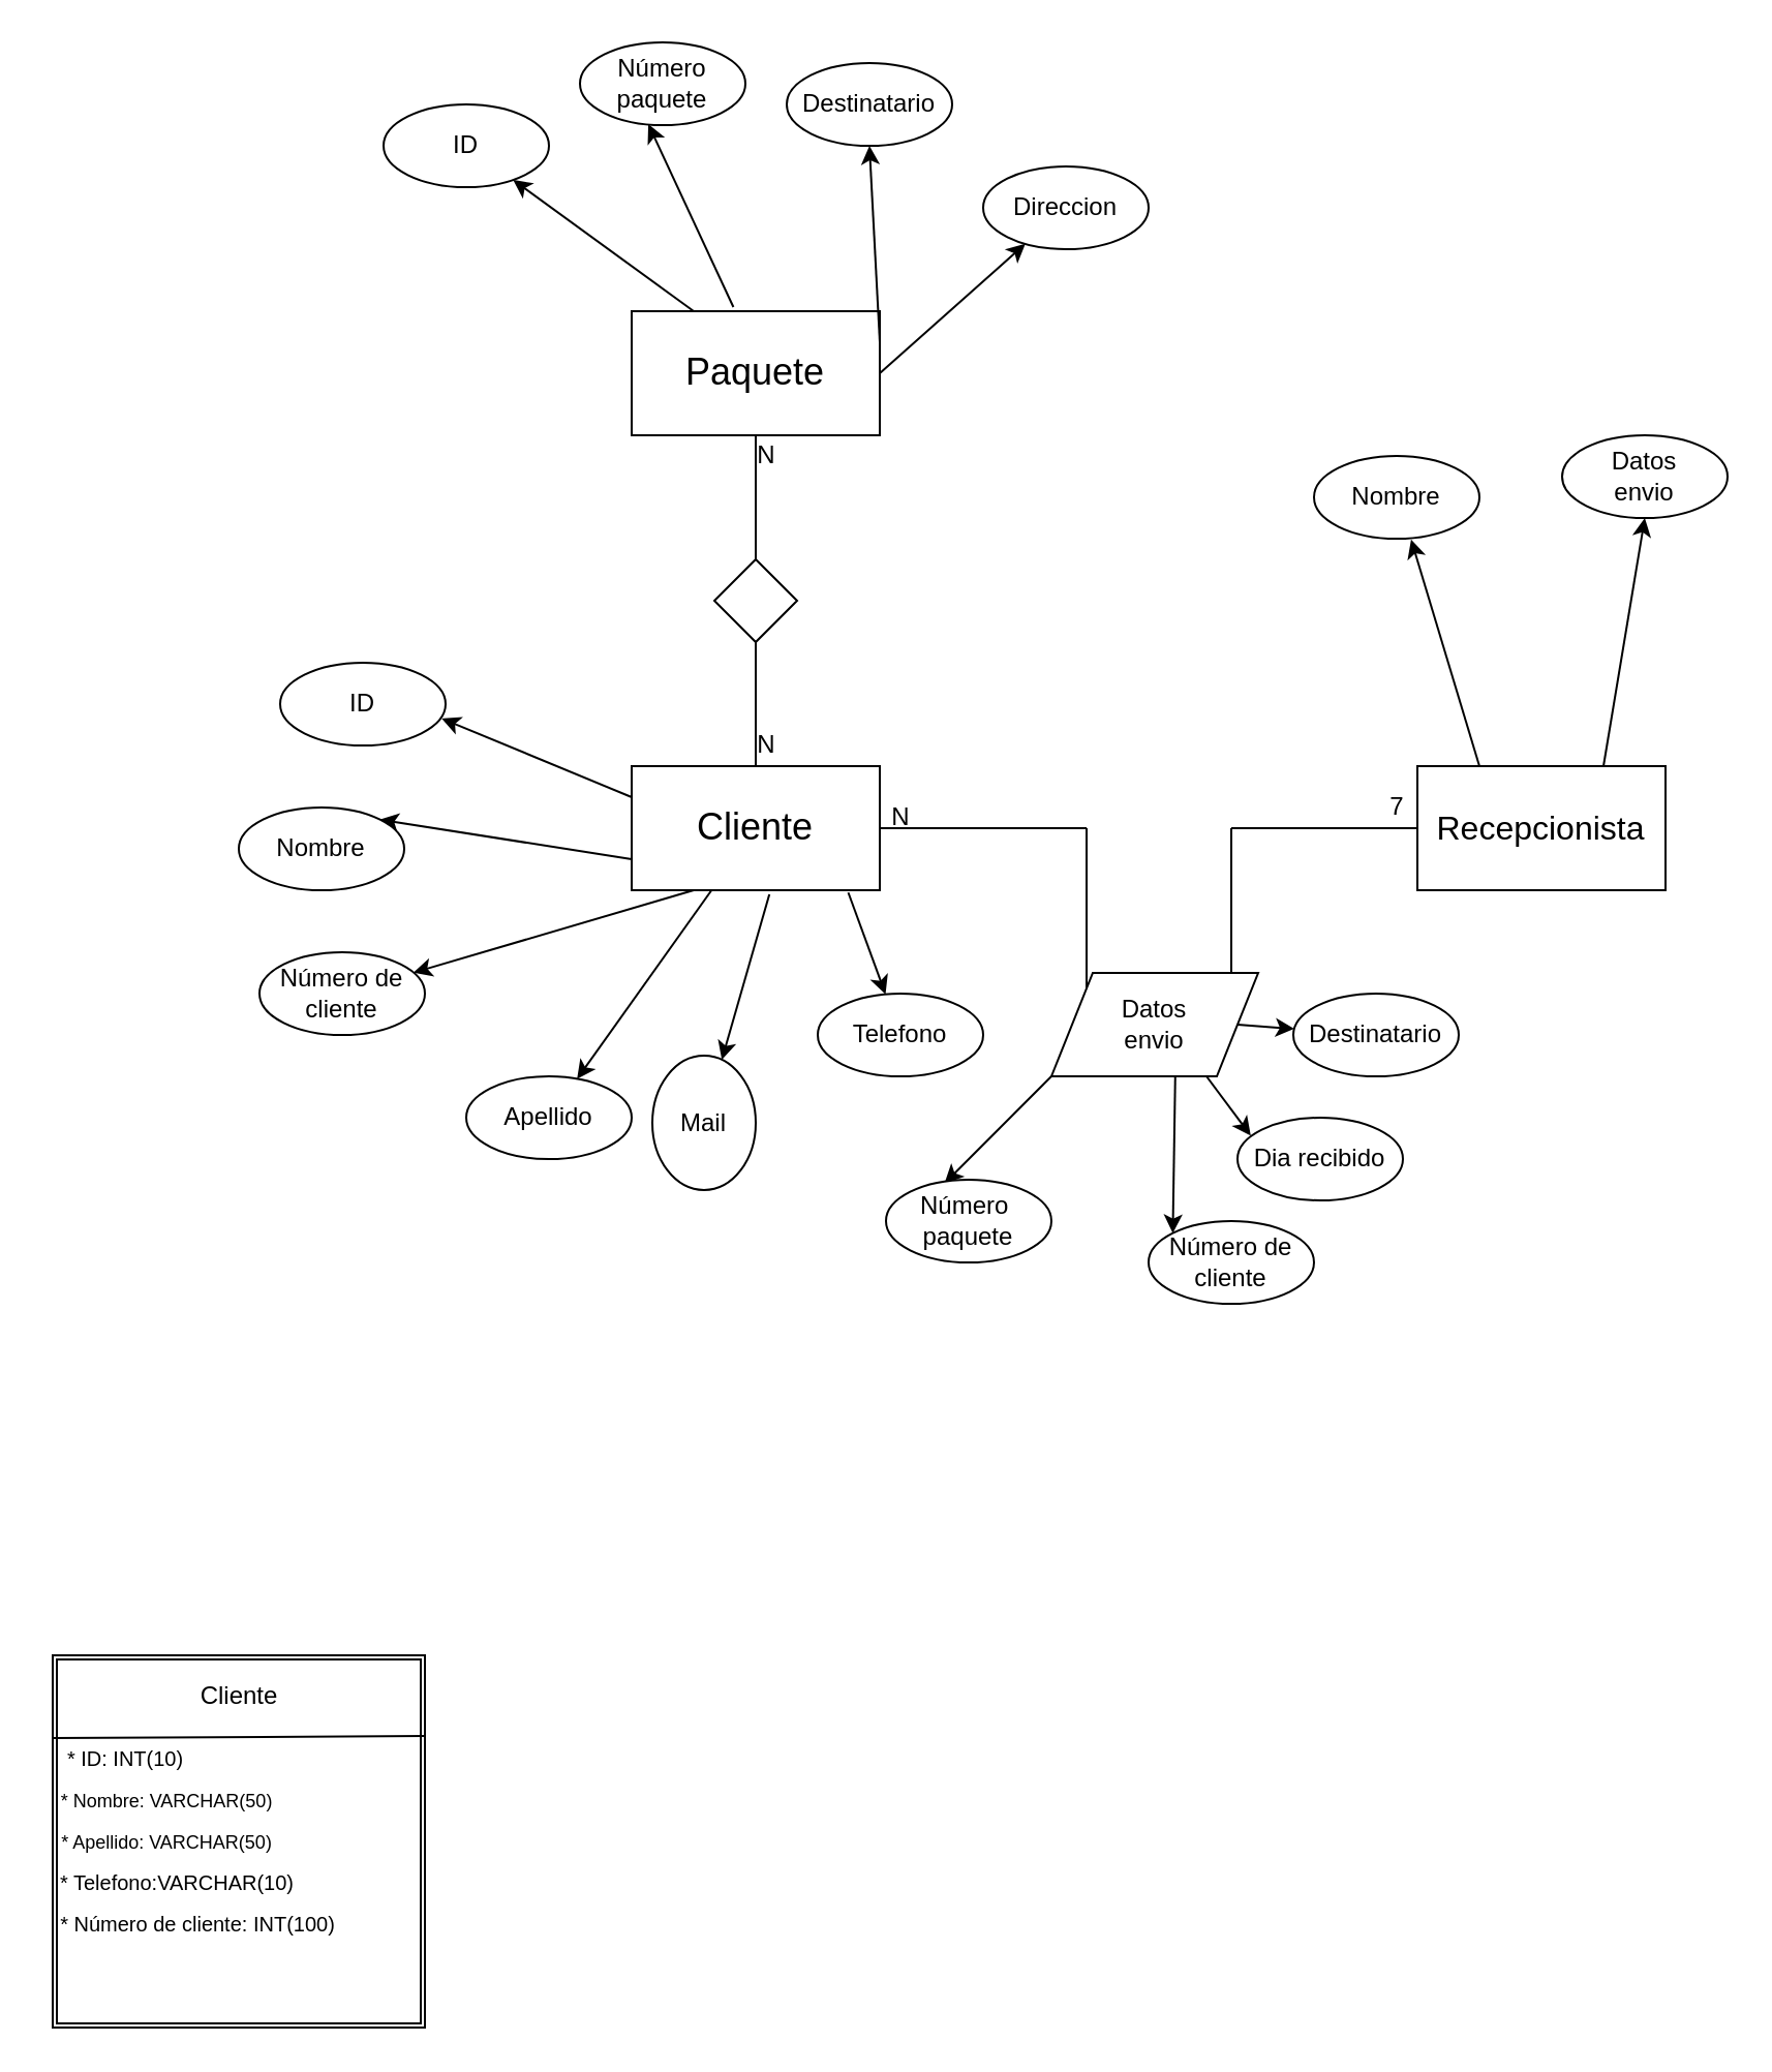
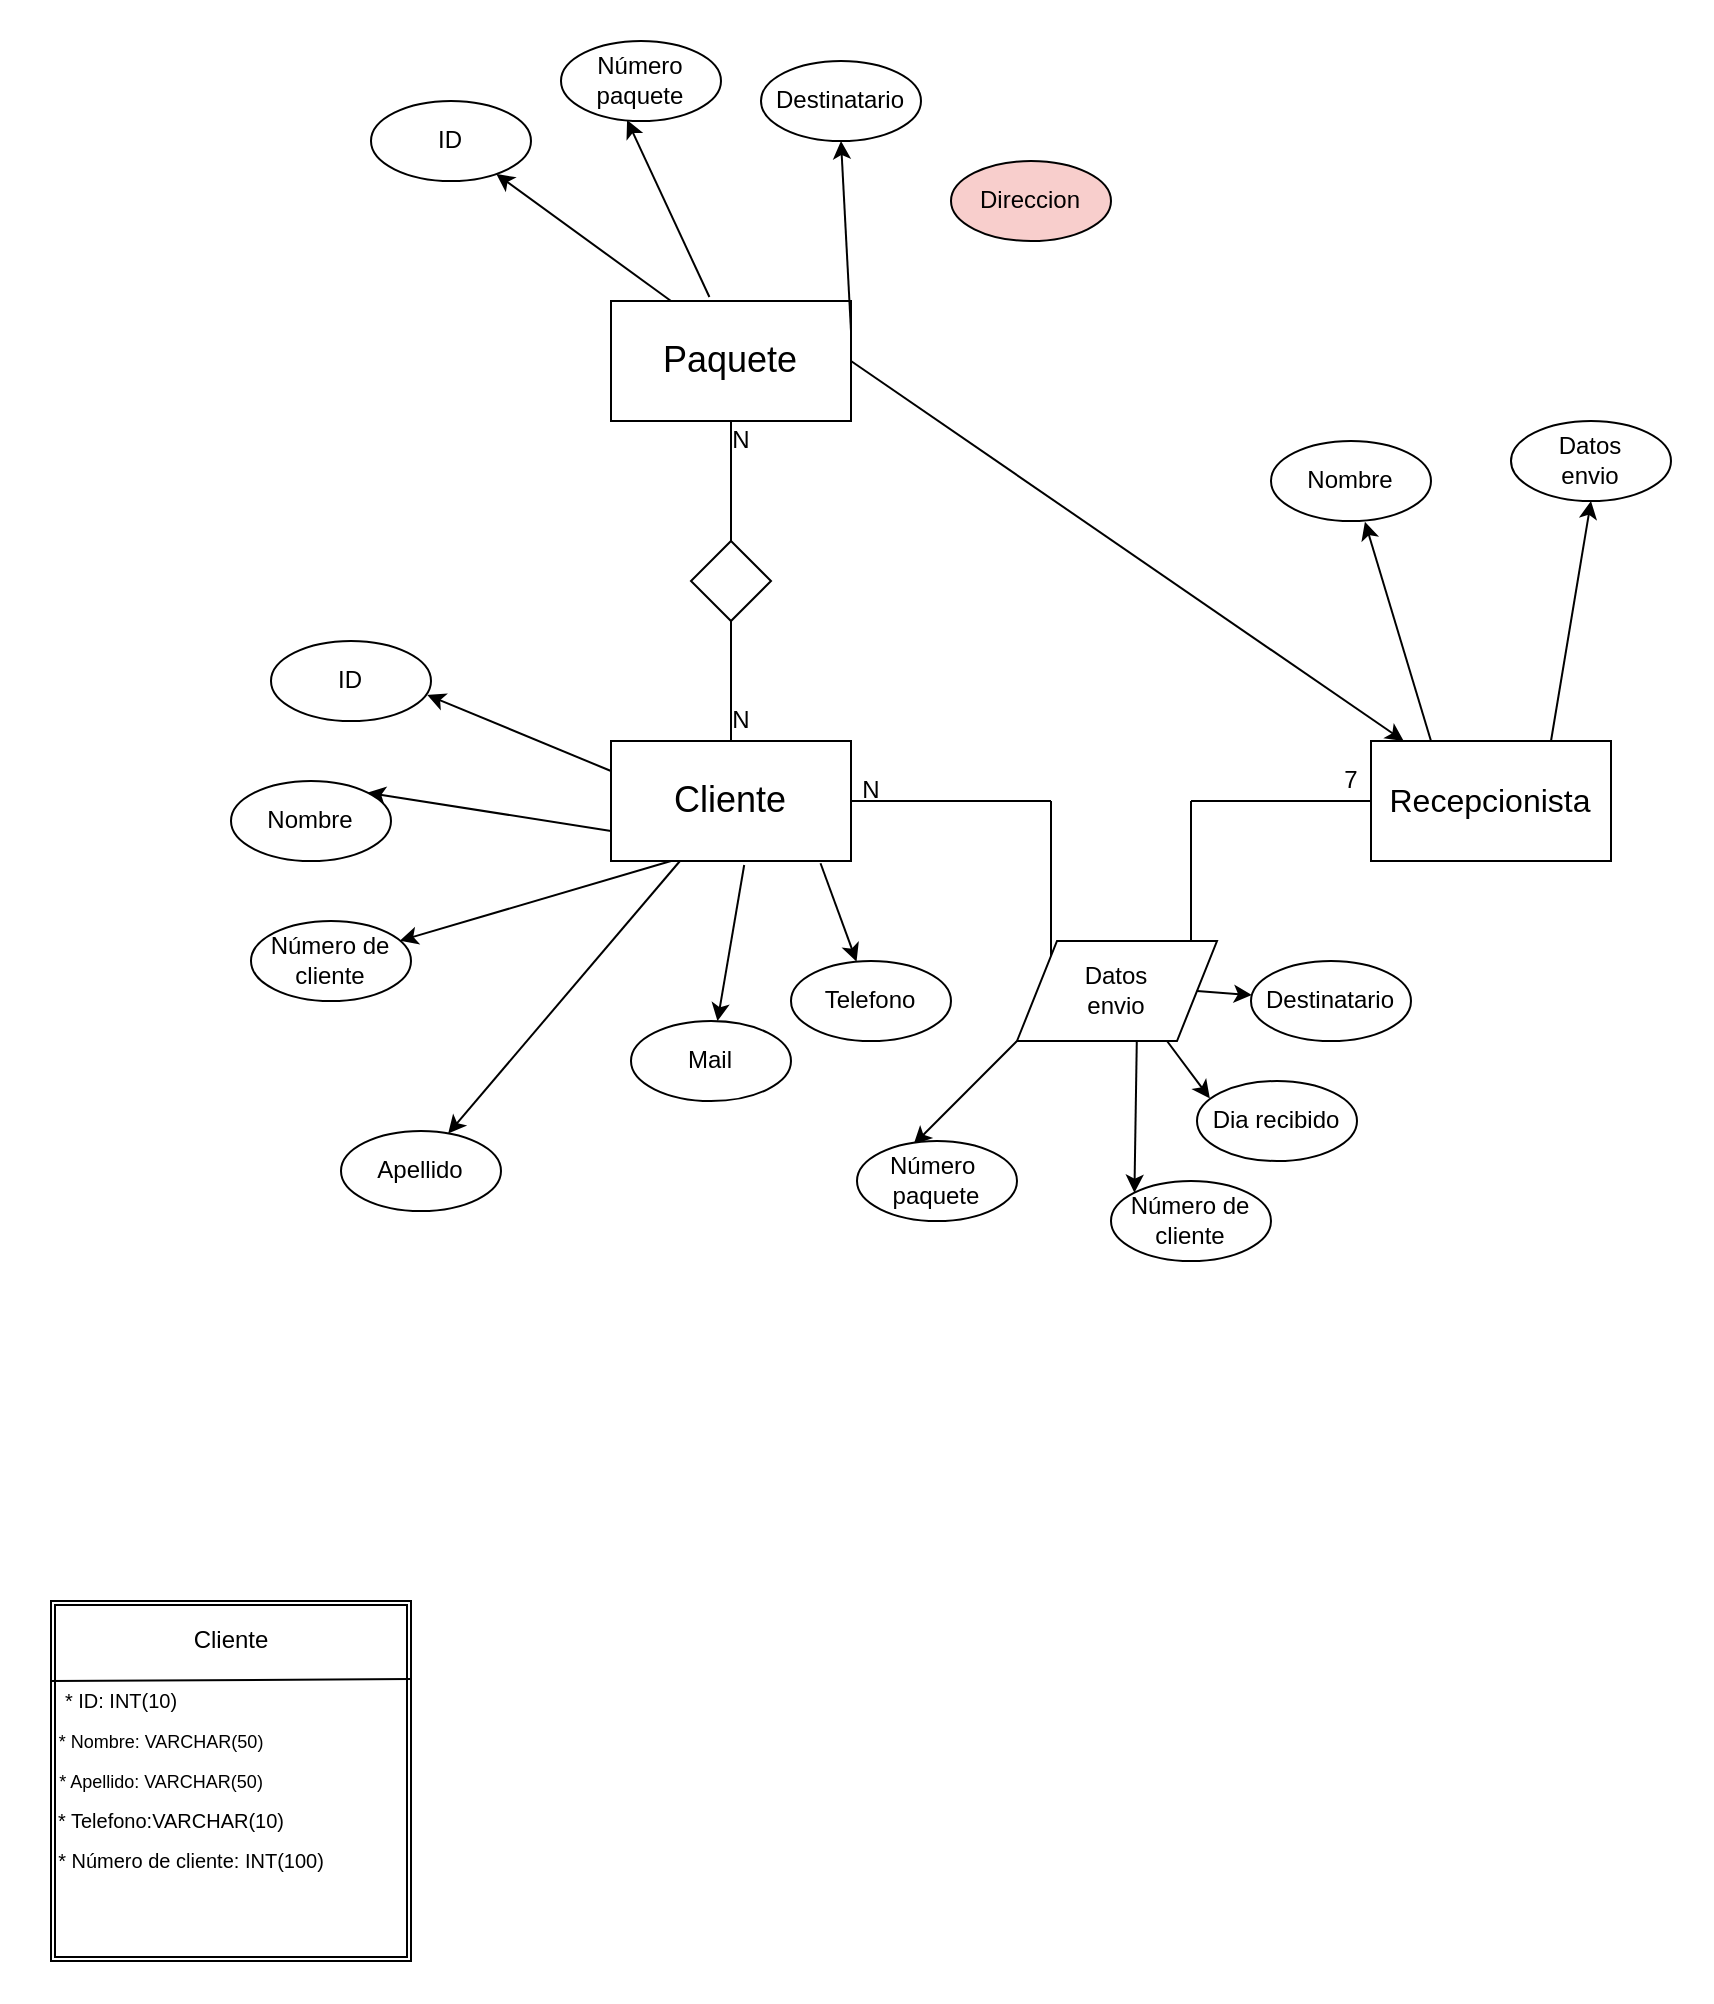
- <mxCell id="32" value="Direccion" style="ellipse;whiteSpace=wrap;html=1;" vertex="1" parent="1"><mxGeometry x="475" y="80" width="80" height="40" as="geometry" /></mxCell>
+ <mxCell id="32" value="Direccion" style="ellipse;whiteSpace=wrap;html=1;fillColor=#f8cecc;" vertex="1" parent="1"><mxGeometry x="475" y="80" width="80" height="40" as="geometry" /></mxCell>
- <mxCell id="16" style="edgeStyle=none;html=1;exitX=1;exitY=0.5;exitDx=0;exitDy=0;" edge="1" parent="1" source="17" target="32"><mxGeometry relative="1" as="geometry" /></mxCell>
+ <mxCell id="16" style="edgeStyle=none;html=1;exitX=1;exitY=0.5;exitDx=0;exitDy=0;" edge="1" parent="1" source="17" target="12"><mxGeometry relative="1" as="geometry" /></mxCell>
- <mxCell id="27" value="Apellido" style="ellipse;whiteSpace=wrap;html=1;" vertex="1" parent="1"><mxGeometry x="225" y="520" width="80" height="40" as="geometry" /></mxCell>
+ <mxCell id="27" value="Apellido" style="ellipse;whiteSpace=wrap;html=1;" vertex="1" parent="1"><mxGeometry x="170" y="565" width="80" height="40" as="geometry" /></mxCell>
- <mxCell id="28" value="Mail" style="ellipse;whiteSpace=wrap;html=1;" vertex="1" parent="1"><mxGeometry x="315" y="510" width="50" height="65" as="geometry" /></mxCell>
+ <mxCell id="28" value="Mail" style="ellipse;whiteSpace=wrap;html=1;" vertex="1" parent="1"><mxGeometry x="315" y="510" width="80" height="40" as="geometry" /></mxCell>
